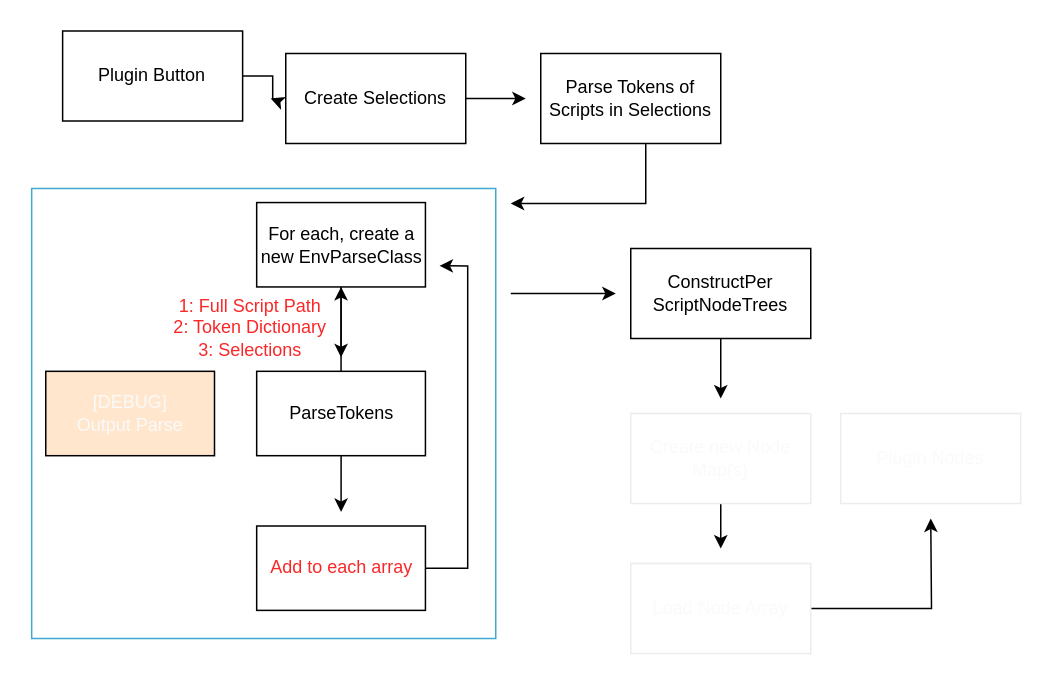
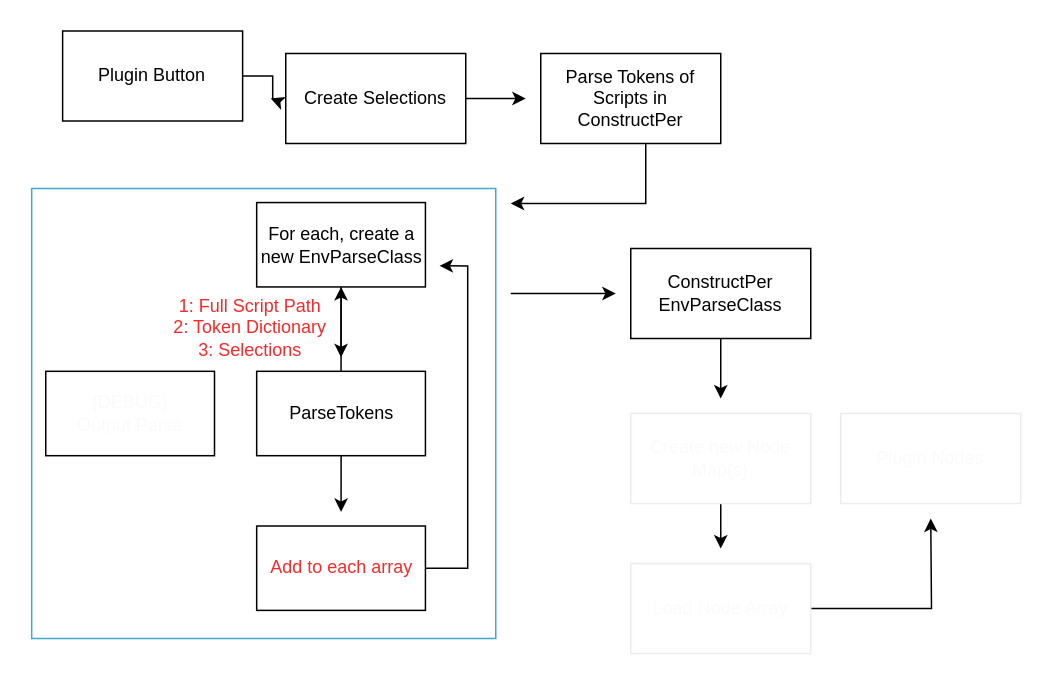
- <mxCell id="25" value="Parse Tokens of Scripts in Selections" style="rounded=0;whiteSpace=wrap;html=1;" vertex="1" parent="1"><mxGeometry x="360" y="35" width="120" height="60" as="geometry" /></mxCell>
+ <mxCell id="25" value="Parse Tokens of Scripts in ConstructPer" style="rounded=0;whiteSpace=wrap;html=1;" vertex="1" parent="1"><mxGeometry x="360" y="35" width="120" height="60" as="geometry" /></mxCell>
- <mxCell id="19" value="ConstructPer&lt;br&gt;ScriptNodeTrees" style="rounded=0;whiteSpace=wrap;html=1;" vertex="1" parent="1"><mxGeometry x="420" y="165" width="120" height="60" as="geometry" /></mxCell>
+ <mxCell id="19" value="ConstructPer&lt;br&gt;EnvParseClass" style="rounded=0;whiteSpace=wrap;html=1;" vertex="1" parent="1"><mxGeometry x="420" y="165" width="120" height="60" as="geometry" /></mxCell>
- <mxCell id="17" value="[DEBUG]&lt;br&gt;Output Parse" style="rounded=0;whiteSpace=wrap;html=1;fontColor=#FAFAFA;fillColor=#ffe6cc;" vertex="1" parent="1"><mxGeometry x="29.995" y="246.875" width="112.502" height="56.25" as="geometry" /></mxCell>
+ <mxCell id="17" value="[DEBUG]&lt;br&gt;Output Parse" style="rounded=0;whiteSpace=wrap;html=1;fontColor=#FAFAFA;" vertex="1" parent="1"><mxGeometry x="29.995" y="246.875" width="112.502" height="56.25" as="geometry" /></mxCell>
